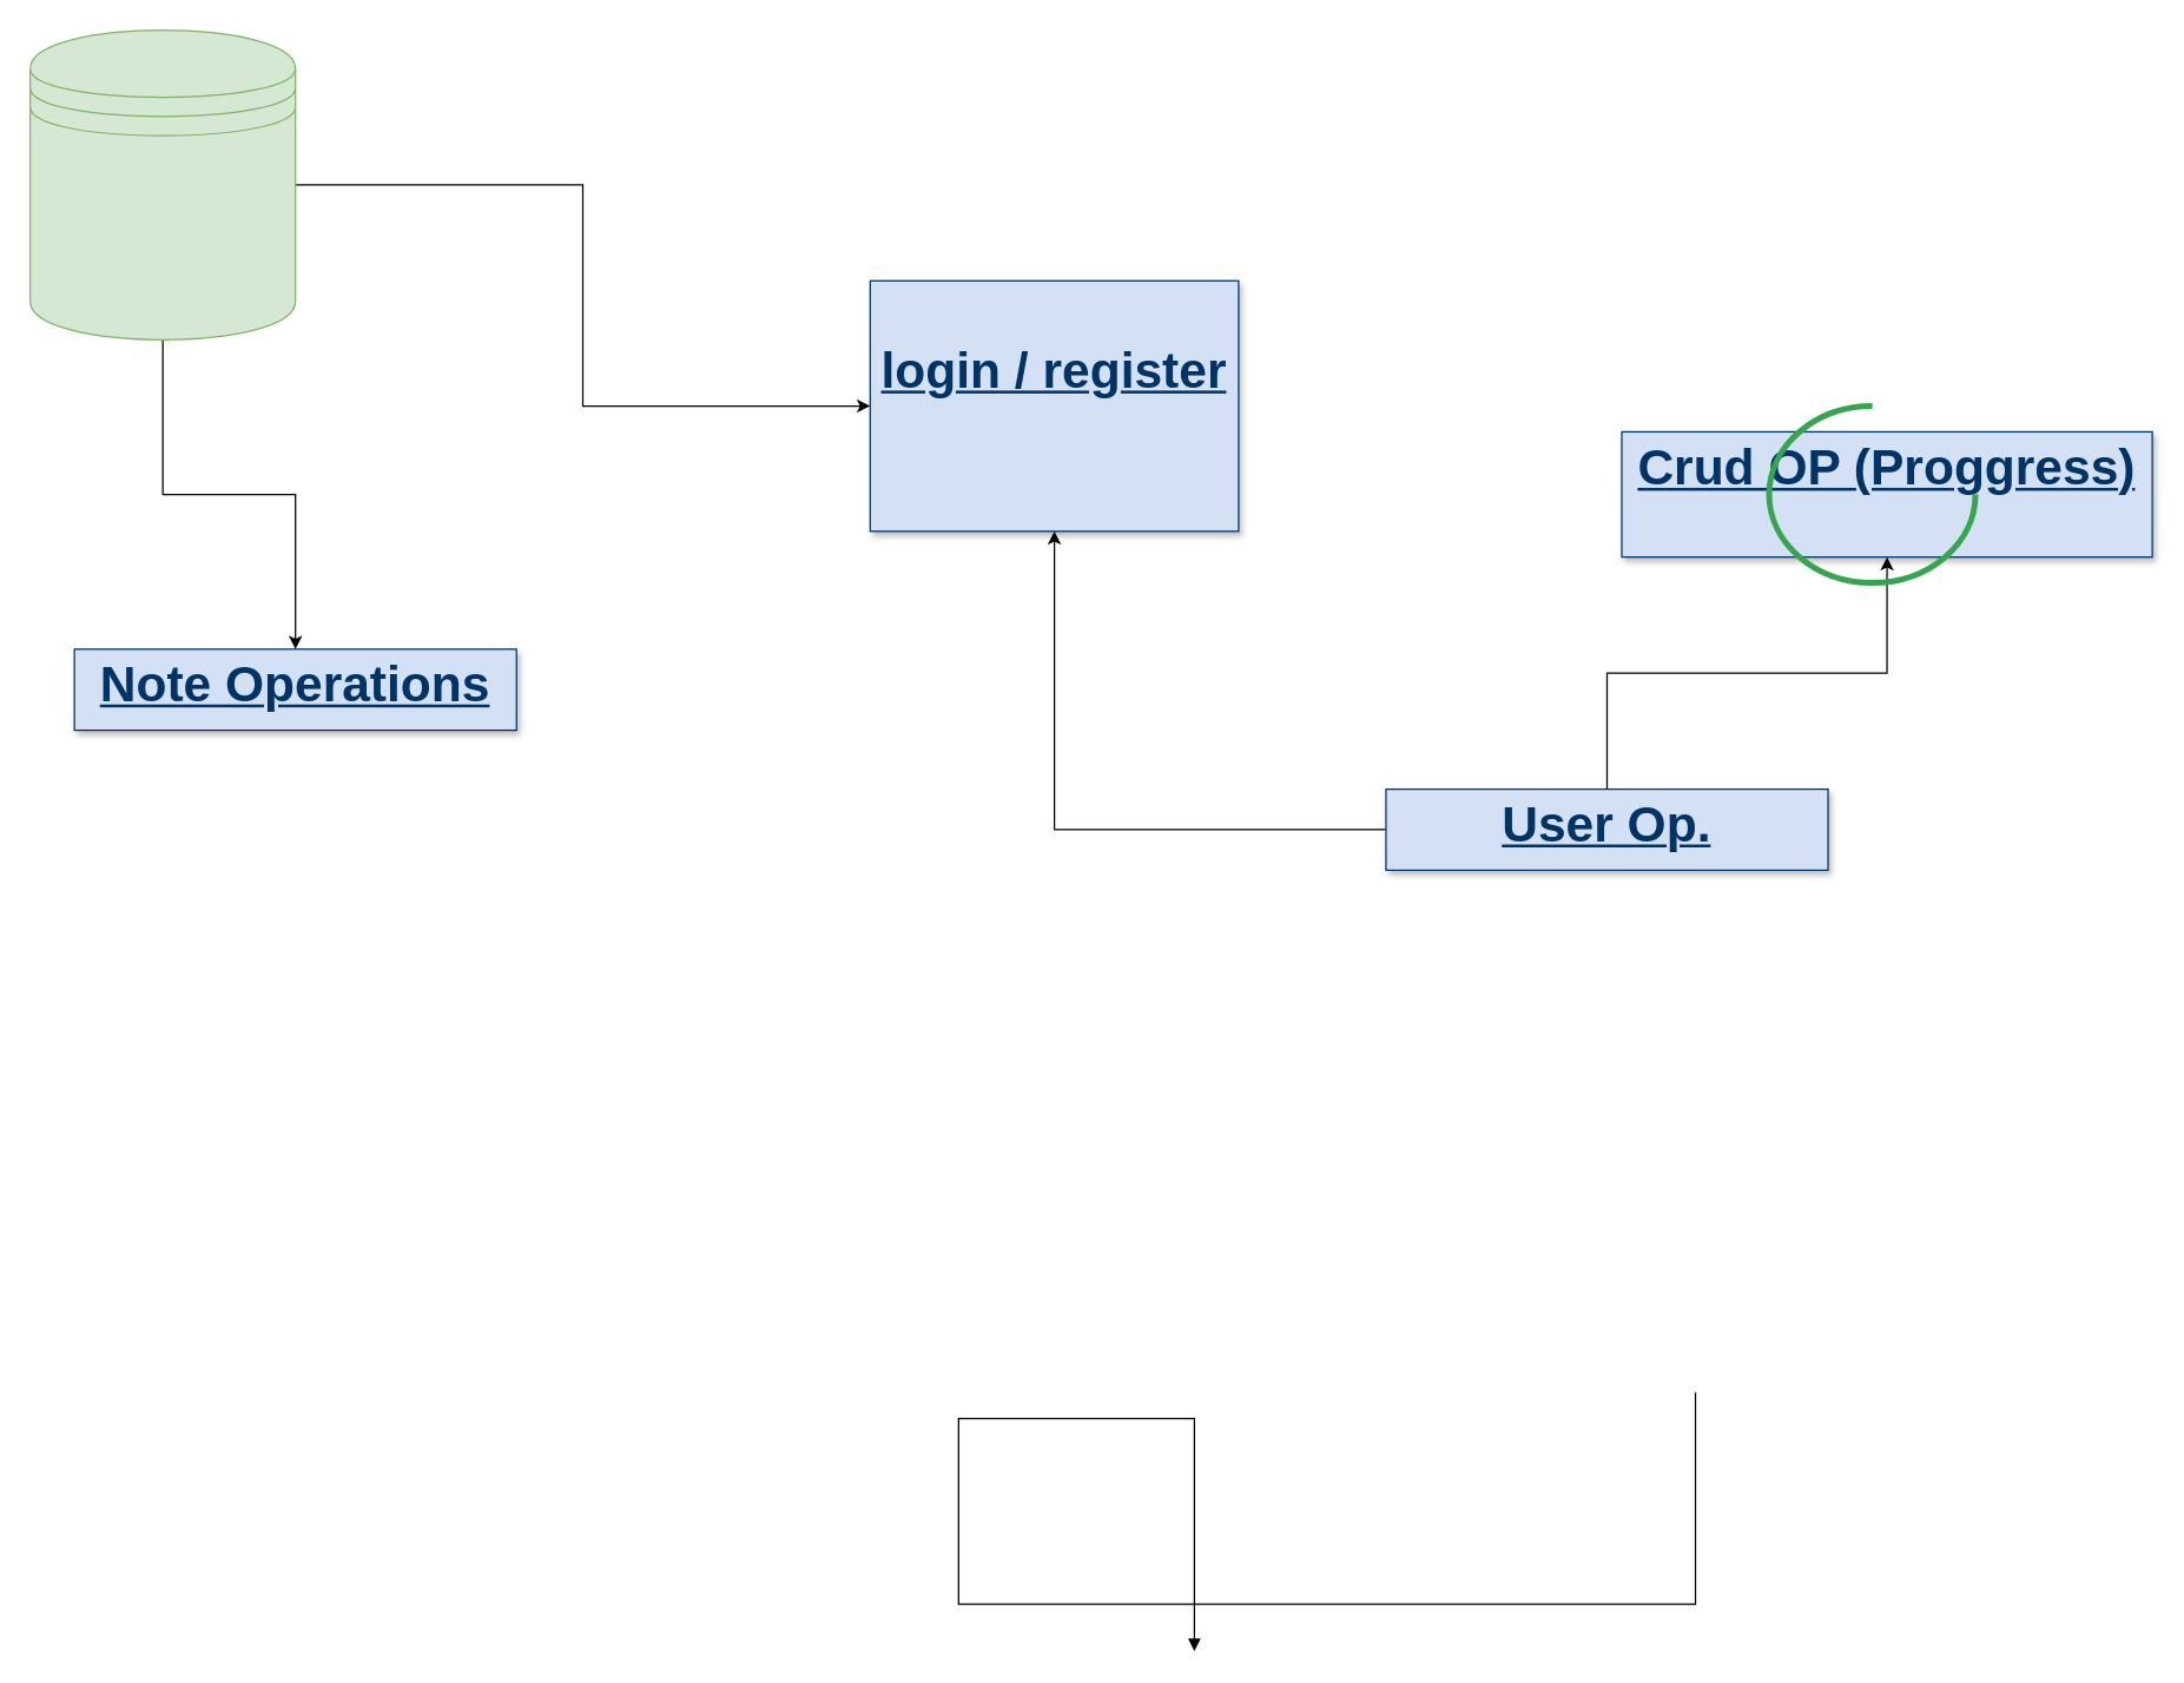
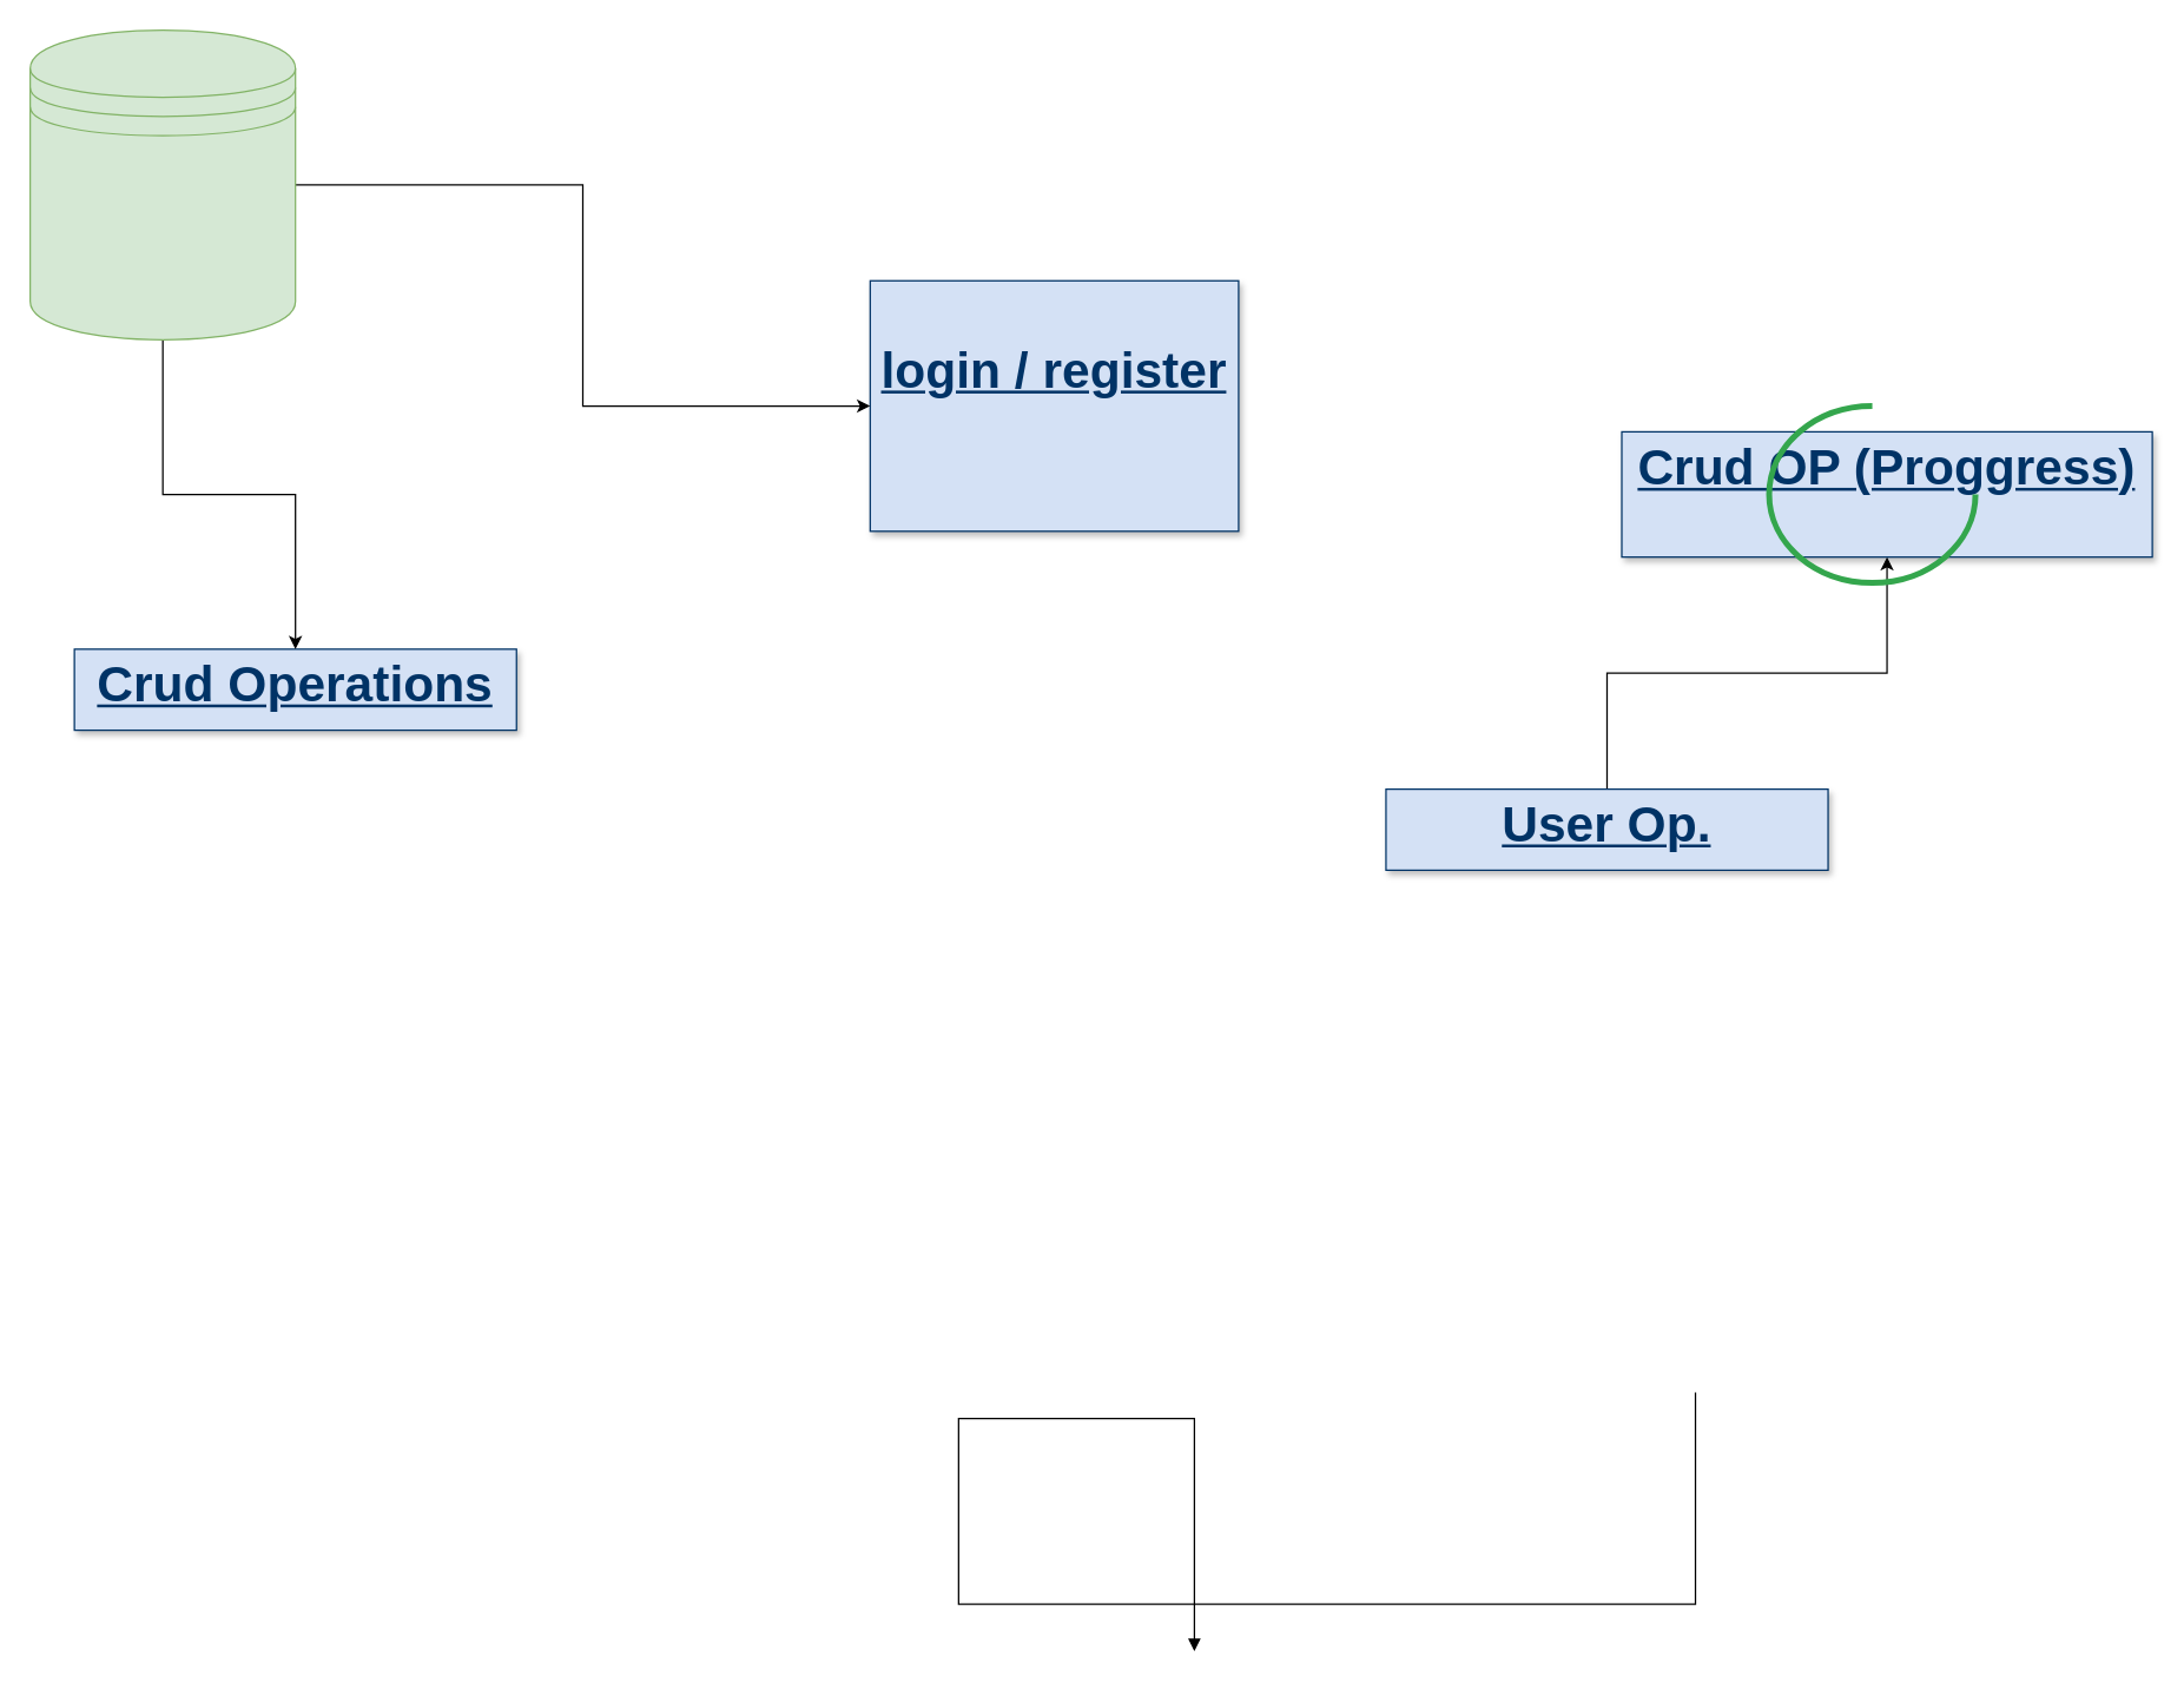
- <mxCell id="4" value="&lt;h1 style=&quot;margin: 0px; margin-top: 4px; text-align: center; text-decoration: underline;&quot;&gt;&lt;span style=&quot;font-size: 34px;&quot;&gt;Note Operations&lt;/span&gt;&lt;/h1&gt;" style="verticalAlign=top;align=left;overflow=fill;fontSize=12;fontFamily=Helvetica;html=1;strokeColor=#003366;shadow=1;fillColor=#D4E1F5;fontColor=#003366" vertex="1" parent="1"><mxGeometry x="50" y="440" width="300" height="55" as="geometry" /></mxCell>
+ <mxCell id="4" value="&lt;h1 style=&quot;margin: 0px; margin-top: 4px; text-align: center; text-decoration: underline;&quot;&gt;&lt;span style=&quot;font-size: 34px;&quot;&gt;Crud Operations&lt;/span&gt;&lt;/h1&gt;" style="verticalAlign=top;align=left;overflow=fill;fontSize=12;fontFamily=Helvetica;html=1;strokeColor=#003366;shadow=1;fillColor=#D4E1F5;fontColor=#003366" vertex="1" parent="1"><mxGeometry x="50" y="440" width="300" height="55" as="geometry" /></mxCell>
- <mxCell id="6" style="edgeStyle=orthogonalEdgeStyle;rounded=0;orthogonalLoop=1;jettySize=auto;html=1;fontSize=34;" edge="1" parent="1" source="8" target="2"><mxGeometry relative="1" as="geometry" /></mxCell>
